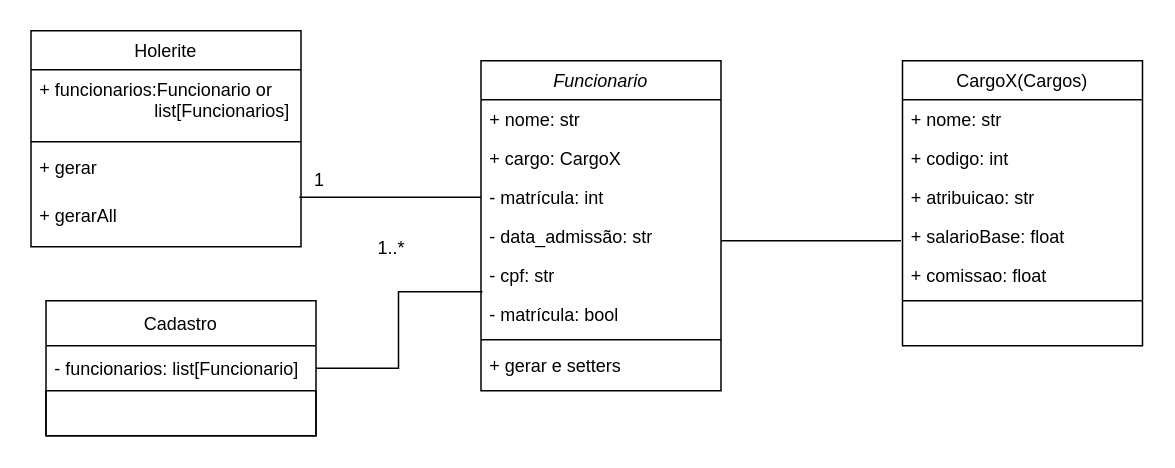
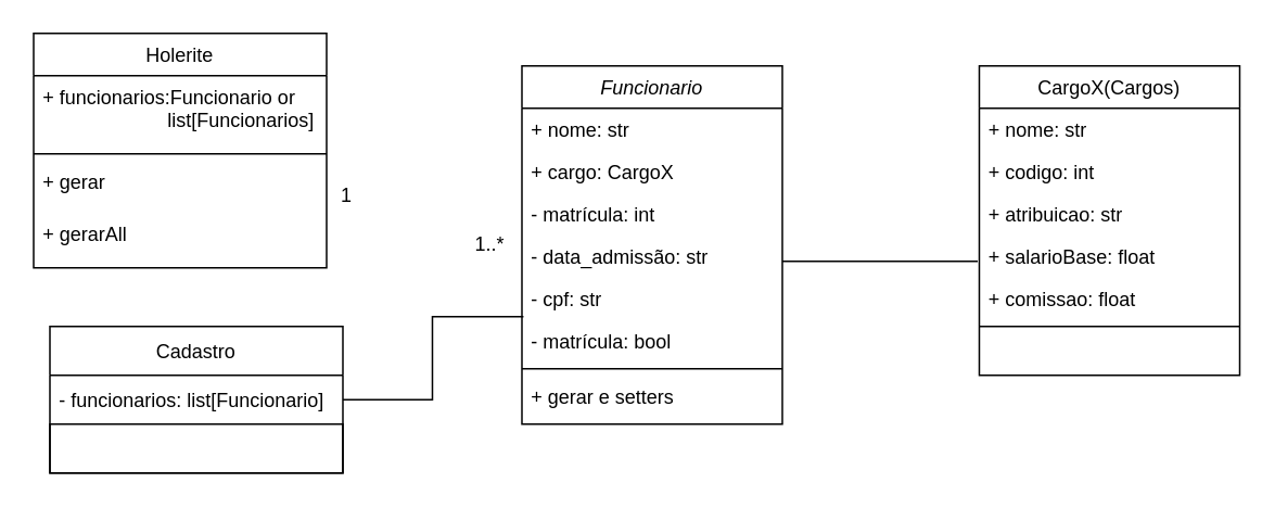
- <mxCell id="30" style="edgeStyle=elbowEdgeStyle;rounded=0;jumpStyle=none;orthogonalLoop=1;jettySize=auto;html=1;entryX=0.994;entryY=0.029;entryDx=0;entryDy=0;entryPerimeter=0;endArrow=default;endFill=0;strokeColor=default;strokeWidth=1;" edge="1" parent="1" source="6" target="16"><mxGeometry relative="1" as="geometry" /></mxCell>
- <mxCell id="32" value="1..*" style="text;html=1;align=center;verticalAlign=middle;resizable=0;points=[];autosize=1;strokeColor=none;fillColor=none;" vertex="1" parent="1"><mxGeometry x="240" y="150" width="40" height="30" as="geometry" /></mxCell>
+ <mxCell id="32" value="1..*" style="text;html=1;align=center;verticalAlign=middle;resizable=0;points=[];autosize=1;strokeColor=none;fillColor=none;" vertex="1" parent="1"><mxGeometry x="280" y="135" width="40" height="30" as="geometry" /></mxCell>
